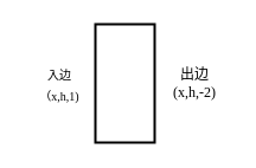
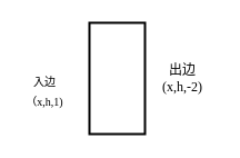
- <mxCell id="3" value="&lt;font style=&quot;font-size: 12px&quot; face=&quot;Lucida Console&quot;&gt;&lt;sub&gt;入边&lt;br style=&quot;font-size: 12px&quot;&gt;（x,h,1)&lt;br&gt;&lt;/sub&gt;&lt;/font&gt;" style="text;html=1;strokeColor=none;fillColor=none;align=center;verticalAlign=middle;whiteSpace=wrap;rounded=0;" parent="1" vertex="1"><mxGeometry x="20" y="47.5" width="60" height="45" as="geometry" /></mxCell>
+ <mxCell id="3" value="&lt;font style=&quot;font-size: 12px&quot; face=&quot;Lucida Console&quot;&gt;&lt;sub&gt;入边&lt;br style=&quot;font-size: 12px&quot;&gt;（x,h,1)&lt;br&gt;&lt;/sub&gt;&lt;/font&gt;" style="text;html=1;strokeColor=none;fillColor=none;align=center;verticalAlign=middle;whiteSpace=wrap;rounded=0;" parent="1" vertex="1"><mxGeometry x="10" y="57.5" width="60" height="45" as="geometry" /></mxCell>
